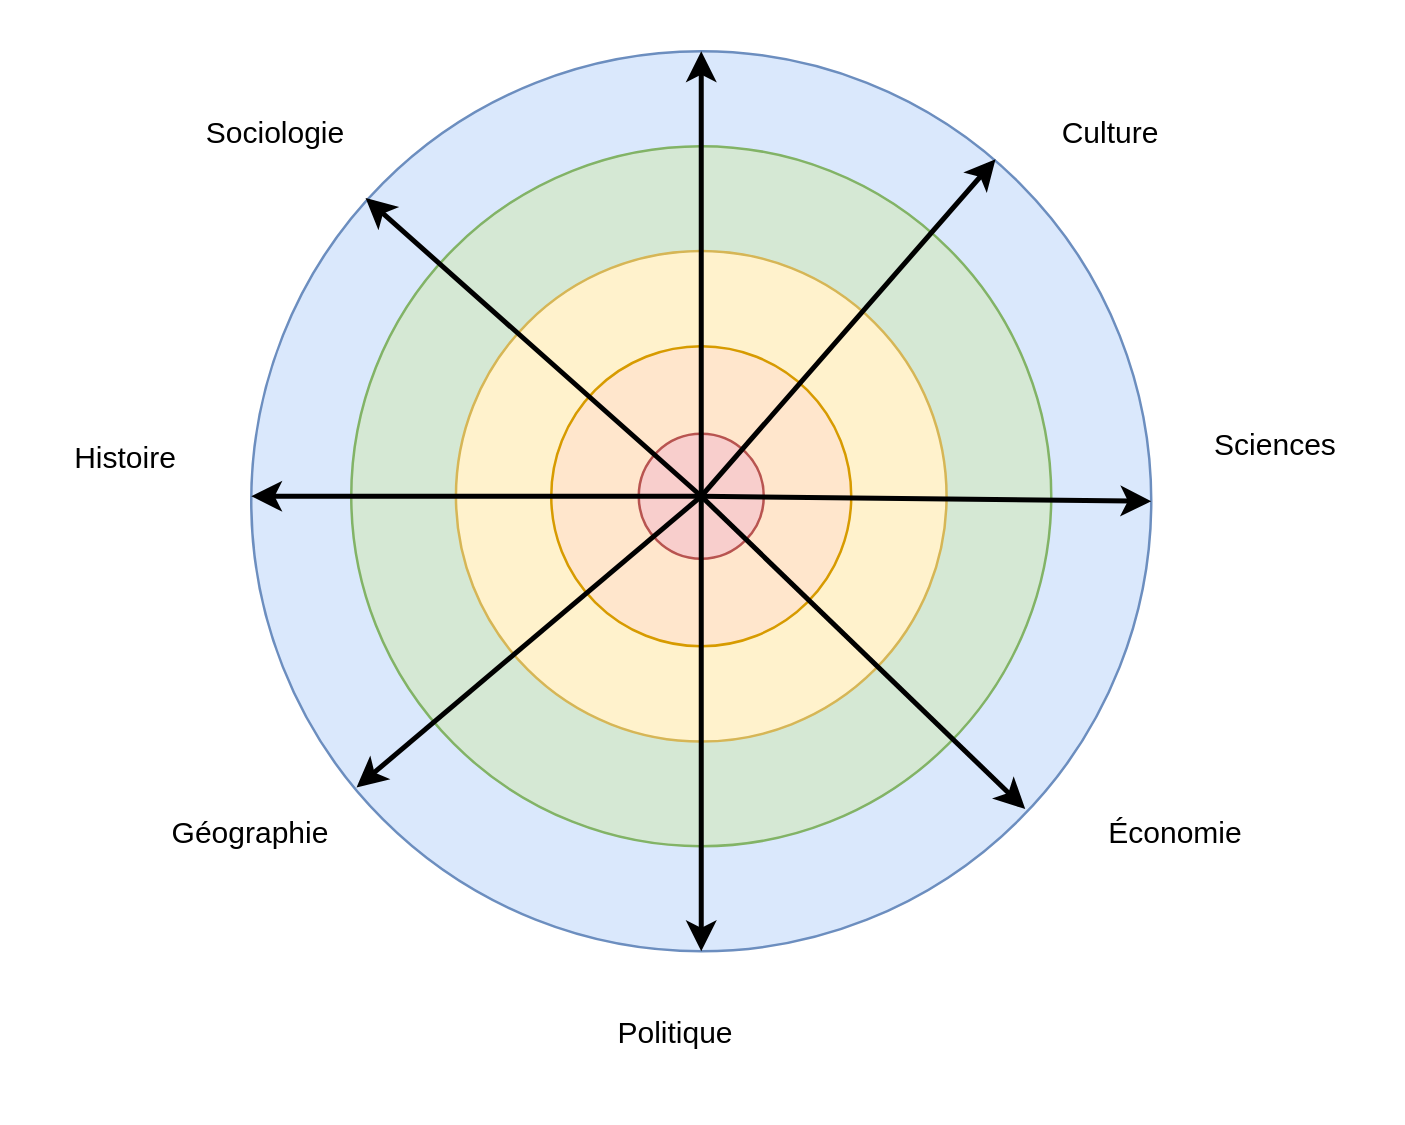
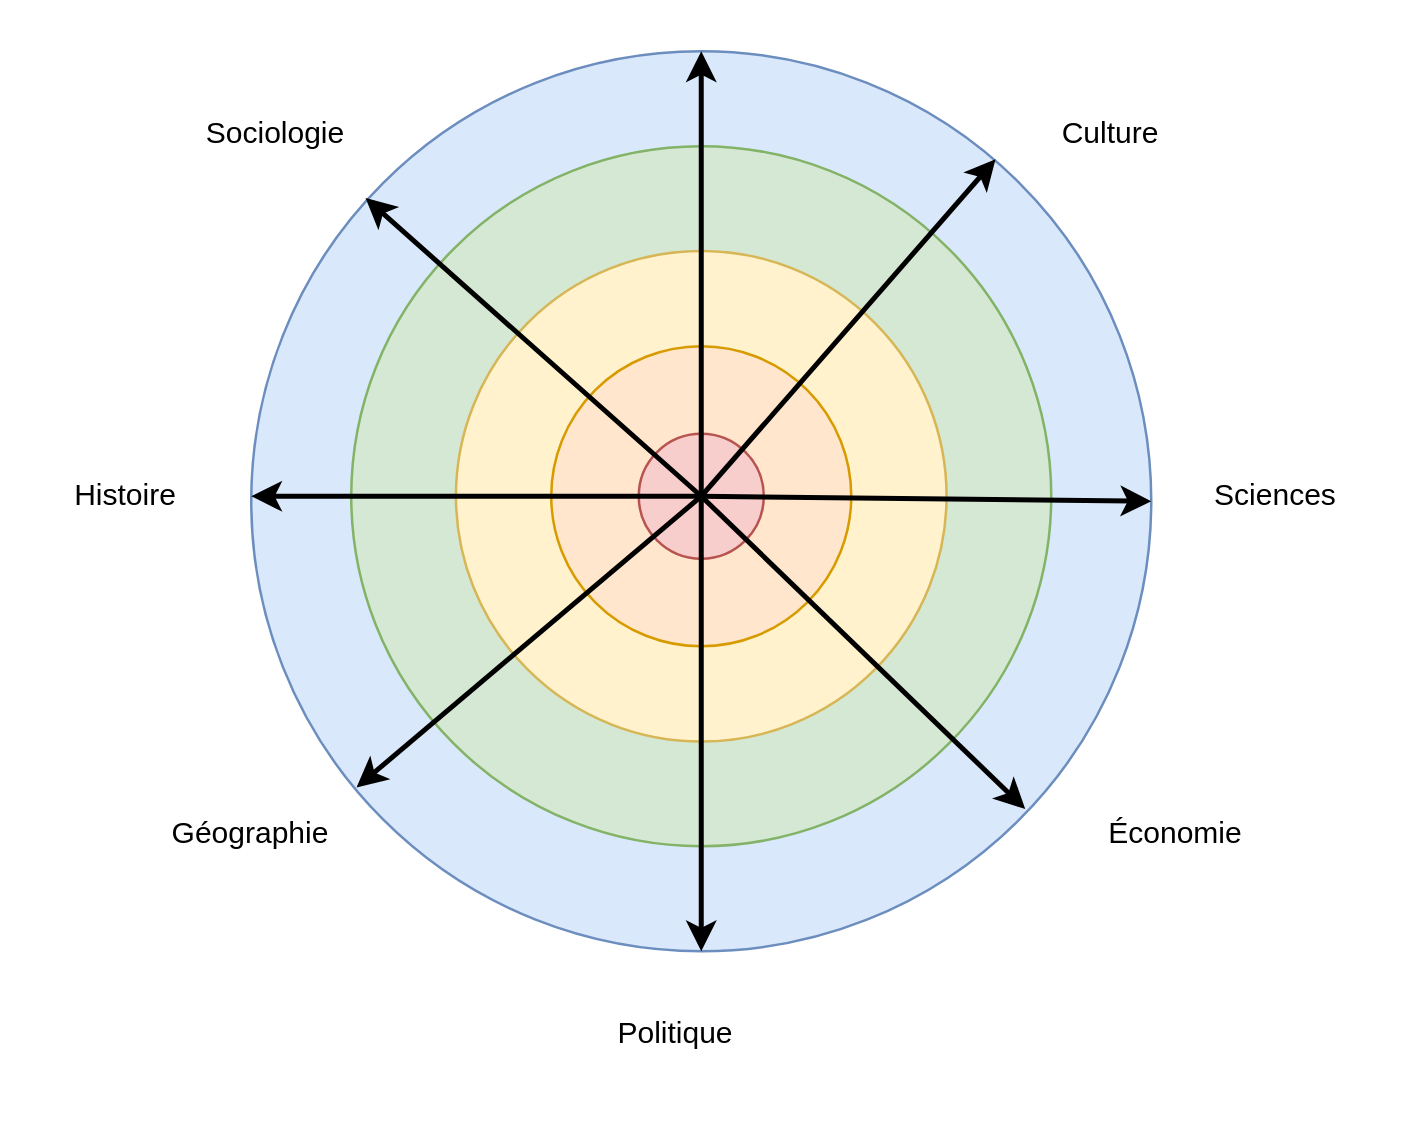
- <mxCell id="18" value="Sciences" style="text;html=1;strokeColor=none;fillColor=none;align=center;verticalAlign=middle;whiteSpace=wrap;rounded=0;" vertex="1" parent="1"><mxGeometry x="480" y="163" width="60" height="30" as="geometry" /></mxCell>
+ <mxCell id="18" value="Sciences" style="text;html=1;strokeColor=none;fillColor=none;align=center;verticalAlign=middle;whiteSpace=wrap;rounded=0;" vertex="1" parent="1"><mxGeometry x="480" y="183" width="60" height="30" as="geometry" /></mxCell>
- <mxCell id="16" value="Histoire" style="text;html=1;strokeColor=none;fillColor=none;align=center;verticalAlign=middle;whiteSpace=wrap;rounded=0;" vertex="1" parent="1"><mxGeometry x="20" y="168" width="60" height="30" as="geometry" /></mxCell>
+ <mxCell id="16" value="Histoire" style="text;html=1;strokeColor=none;fillColor=none;align=center;verticalAlign=middle;whiteSpace=wrap;rounded=0;" vertex="1" parent="1"><mxGeometry x="20" y="183" width="60" height="30" as="geometry" /></mxCell>
